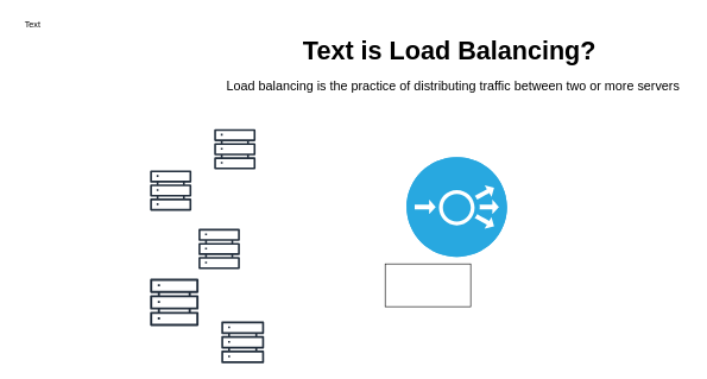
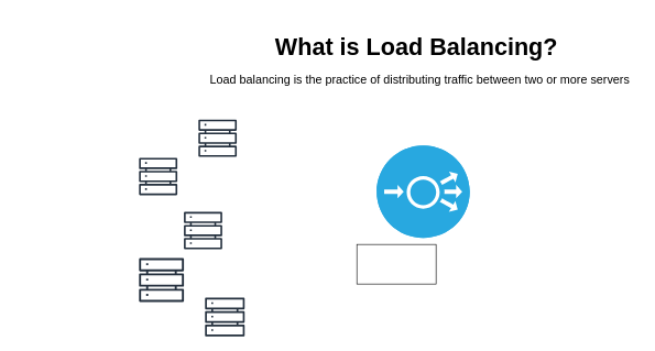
- <mxCell id="10" value="Text" style="text;html=1;align=center;verticalAlign=middle;resizable=0;points=[];autosize=1;strokeColor=none;fillColor=none;" vertex="1" parent="1"><mxGeometry x="20" y="20" width="50" height="30" as="geometry" /></mxCell>
- <mxCell id="2" value="&lt;b&gt;&lt;font style=&quot;font-size: 36px;&quot;&gt;Text is Load Balancing?&lt;/font&gt;&lt;/b&gt;" style="text;html=1;align=center;verticalAlign=middle;resizable=0;points=[];autosize=1;strokeColor=none;fillColor=none;" vertex="1" parent="1"><mxGeometry x="420" y="40" width="420" height="60" as="geometry" /></mxCell>
+ <mxCell id="2" value="&lt;b&gt;&lt;font style=&quot;font-size: 36px;&quot;&gt;What is Load Balancing?&lt;/font&gt;&lt;/b&gt;" style="text;html=1;align=center;verticalAlign=middle;resizable=0;points=[];autosize=1;strokeColor=none;fillColor=none;" vertex="1" parent="1"><mxGeometry x="420" y="40" width="420" height="60" as="geometry" /></mxCell>
